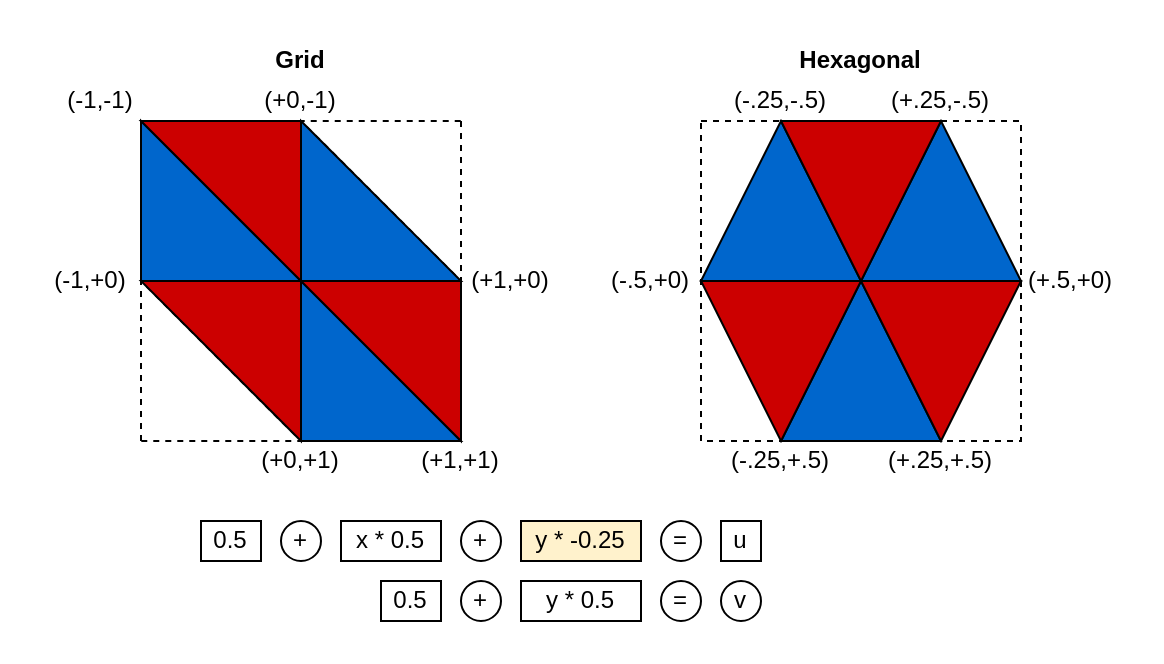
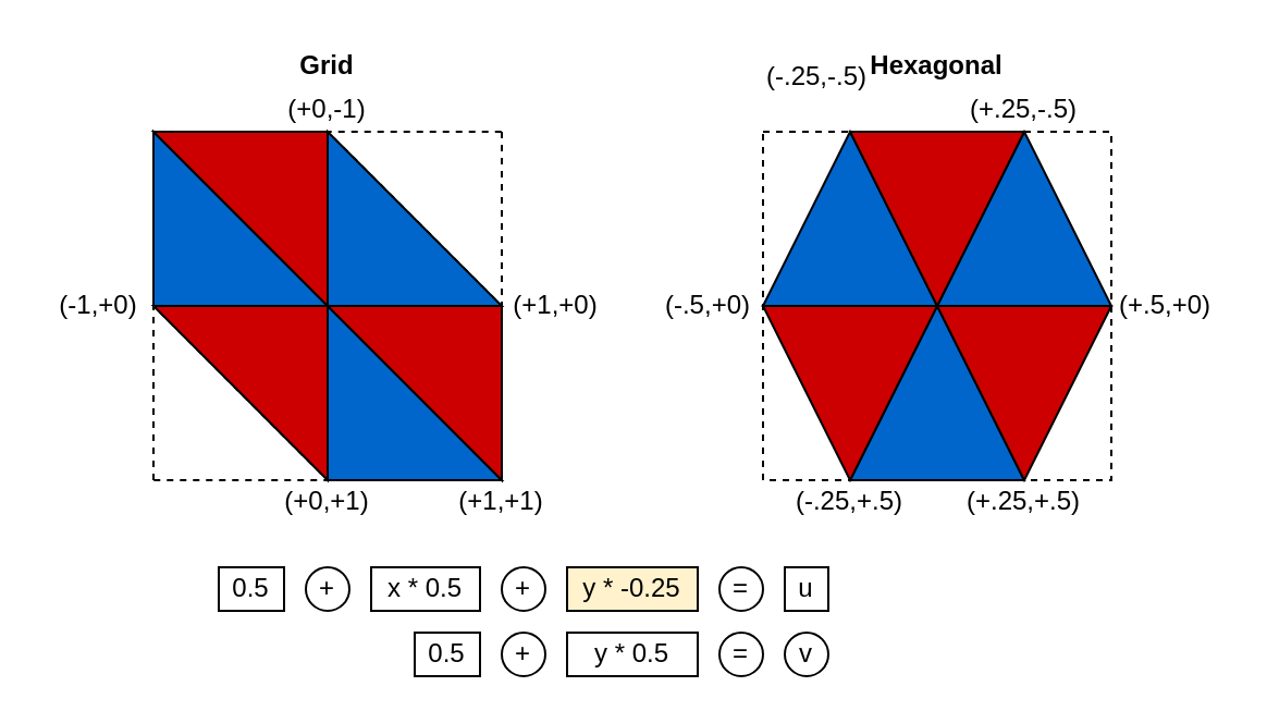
- <mxCell id="27" value="(-1,-1)" style="text;html=1;strokeColor=none;fillColor=none;align=center;verticalAlign=middle;whiteSpace=wrap;rounded=0;" vertex="1" parent="1"><mxGeometry x="30" y="40" width="40" height="20" as="geometry" /></mxCell>
- <mxCell id="19" value="(-.25,-.5)" style="text;html=1;strokeColor=none;fillColor=none;align=center;verticalAlign=middle;whiteSpace=wrap;rounded=0;" vertex="1" parent="1"><mxGeometry x="370" y="40" width="40" height="20" as="geometry" /></mxCell>
+ <mxCell id="19" value="(-.25,-.5)" style="text;html=1;strokeColor=none;fillColor=none;align=center;verticalAlign=middle;whiteSpace=wrap;rounded=0;" vertex="1" parent="1"><mxGeometry x="355" y="25" width="40" height="20" as="geometry" /></mxCell>
